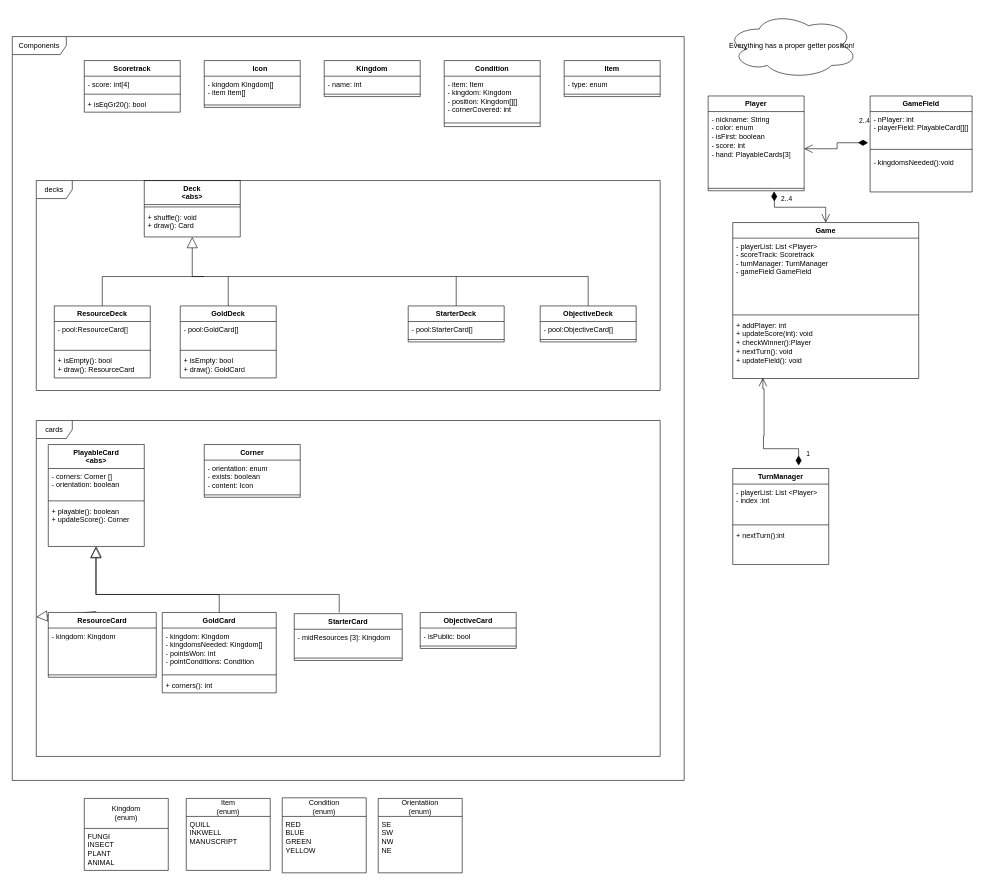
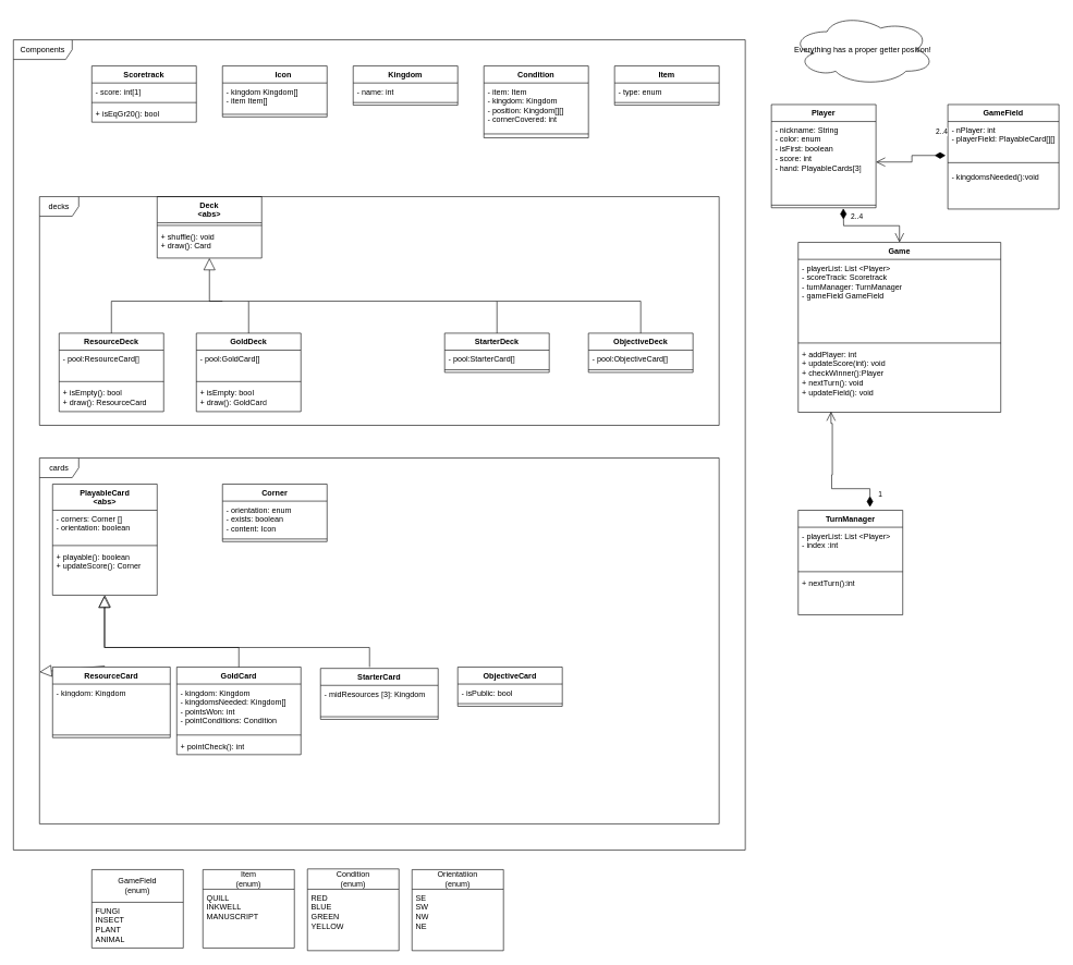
- <mxCell id="29" value="- score: int[4]" style="text;strokeColor=none;fillColor=none;align=left;verticalAlign=top;spacingLeft=4;spacingRight=4;overflow=hidden;rotatable=0;points=[[0,0.5],[1,0.5]];portConstraint=eastwest;whiteSpace=wrap;html=1;" parent="28" vertex="1"><mxGeometry y="26" width="160" height="26" as="geometry" /></mxCell>
+ <mxCell id="29" value="- score: int[1]" style="text;strokeColor=none;fillColor=none;align=left;verticalAlign=top;spacingLeft=4;spacingRight=4;overflow=hidden;rotatable=0;points=[[0,0.5],[1,0.5]];portConstraint=eastwest;whiteSpace=wrap;html=1;" parent="28" vertex="1"><mxGeometry y="26" width="160" height="26" as="geometry" /></mxCell>
- <mxCell id="15" value="+ corners(): int" style="text;strokeColor=none;fillColor=none;align=left;verticalAlign=top;spacingLeft=4;spacingRight=4;overflow=hidden;rotatable=0;points=[[0,0.5],[1,0.5]];portConstraint=eastwest;whiteSpace=wrap;html=1;" parent="12" vertex="1"><mxGeometry y="108" width="190" height="26" as="geometry" /></mxCell>
+ <mxCell id="15" value="+ pointCheck(): int" style="text;strokeColor=none;fillColor=none;align=left;verticalAlign=top;spacingLeft=4;spacingRight=4;overflow=hidden;rotatable=0;points=[[0,0.5],[1,0.5]];portConstraint=eastwest;whiteSpace=wrap;html=1;" parent="12" vertex="1"><mxGeometry y="108" width="190" height="26" as="geometry" /></mxCell>
- <mxCell id="89" value="&lt;div&gt;Kingdom&lt;/div&gt;&lt;div&gt;(enum)&lt;/div&gt;" style="swimlane;fontStyle=0;childLayout=stackLayout;horizontal=1;startSize=50;fillColor=none;horizontalStack=0;resizeParent=1;resizeParentMax=0;resizeLast=0;collapsible=1;marginBottom=0;whiteSpace=wrap;html=1;" vertex="1" parent="1"><mxGeometry x="140" y="1330" width="140" height="120" as="geometry" /></mxCell>
+ <mxCell id="89" value="&lt;div&gt;GameField&lt;/div&gt;&lt;div&gt;(enum)&lt;/div&gt;" style="swimlane;fontStyle=0;childLayout=stackLayout;horizontal=1;startSize=50;fillColor=none;horizontalStack=0;resizeParent=1;resizeParentMax=0;resizeLast=0;collapsible=1;marginBottom=0;whiteSpace=wrap;html=1;" vertex="1" parent="1"><mxGeometry x="140" y="1330" width="140" height="120" as="geometry" /></mxCell>
